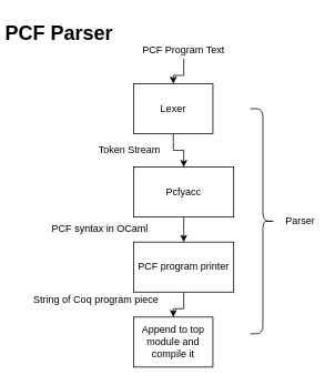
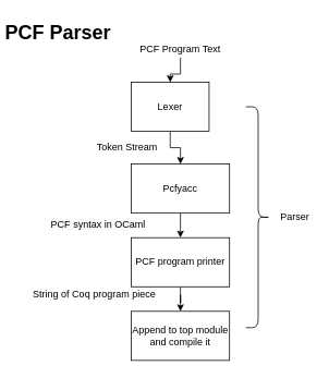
- <mxCell id="12" value="Append to top module and compile it" style="whiteSpace=wrap;html=1;rounded=0;" vertex="1" parent="1"><mxGeometry x="160" y="380" width="95" height="60" as="geometry" /></mxCell>
+ <mxCell id="12" value="Append to top module and compile it" style="whiteSpace=wrap;html=1;rounded=0;" vertex="1" parent="1"><mxGeometry x="160" y="380" width="120" height="60" as="geometry" /></mxCell>
